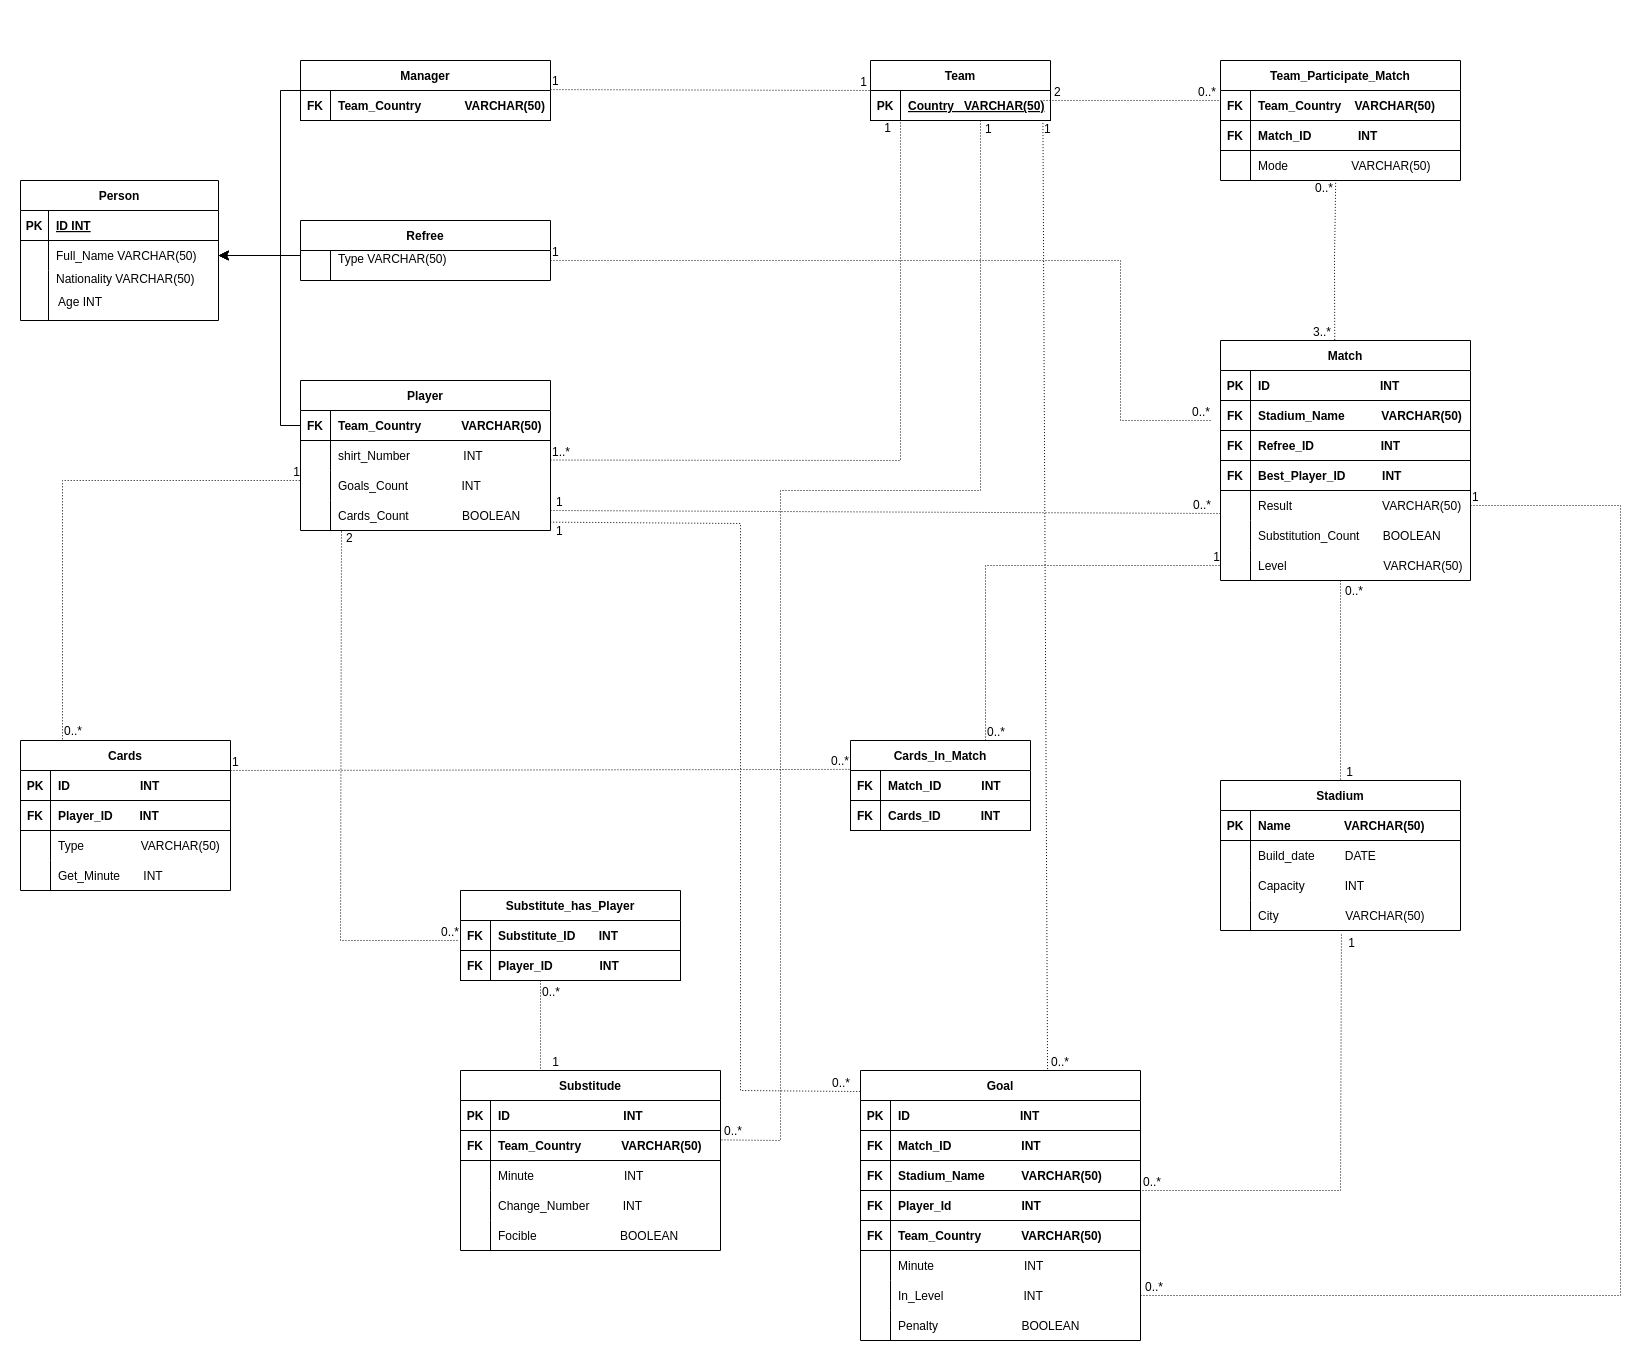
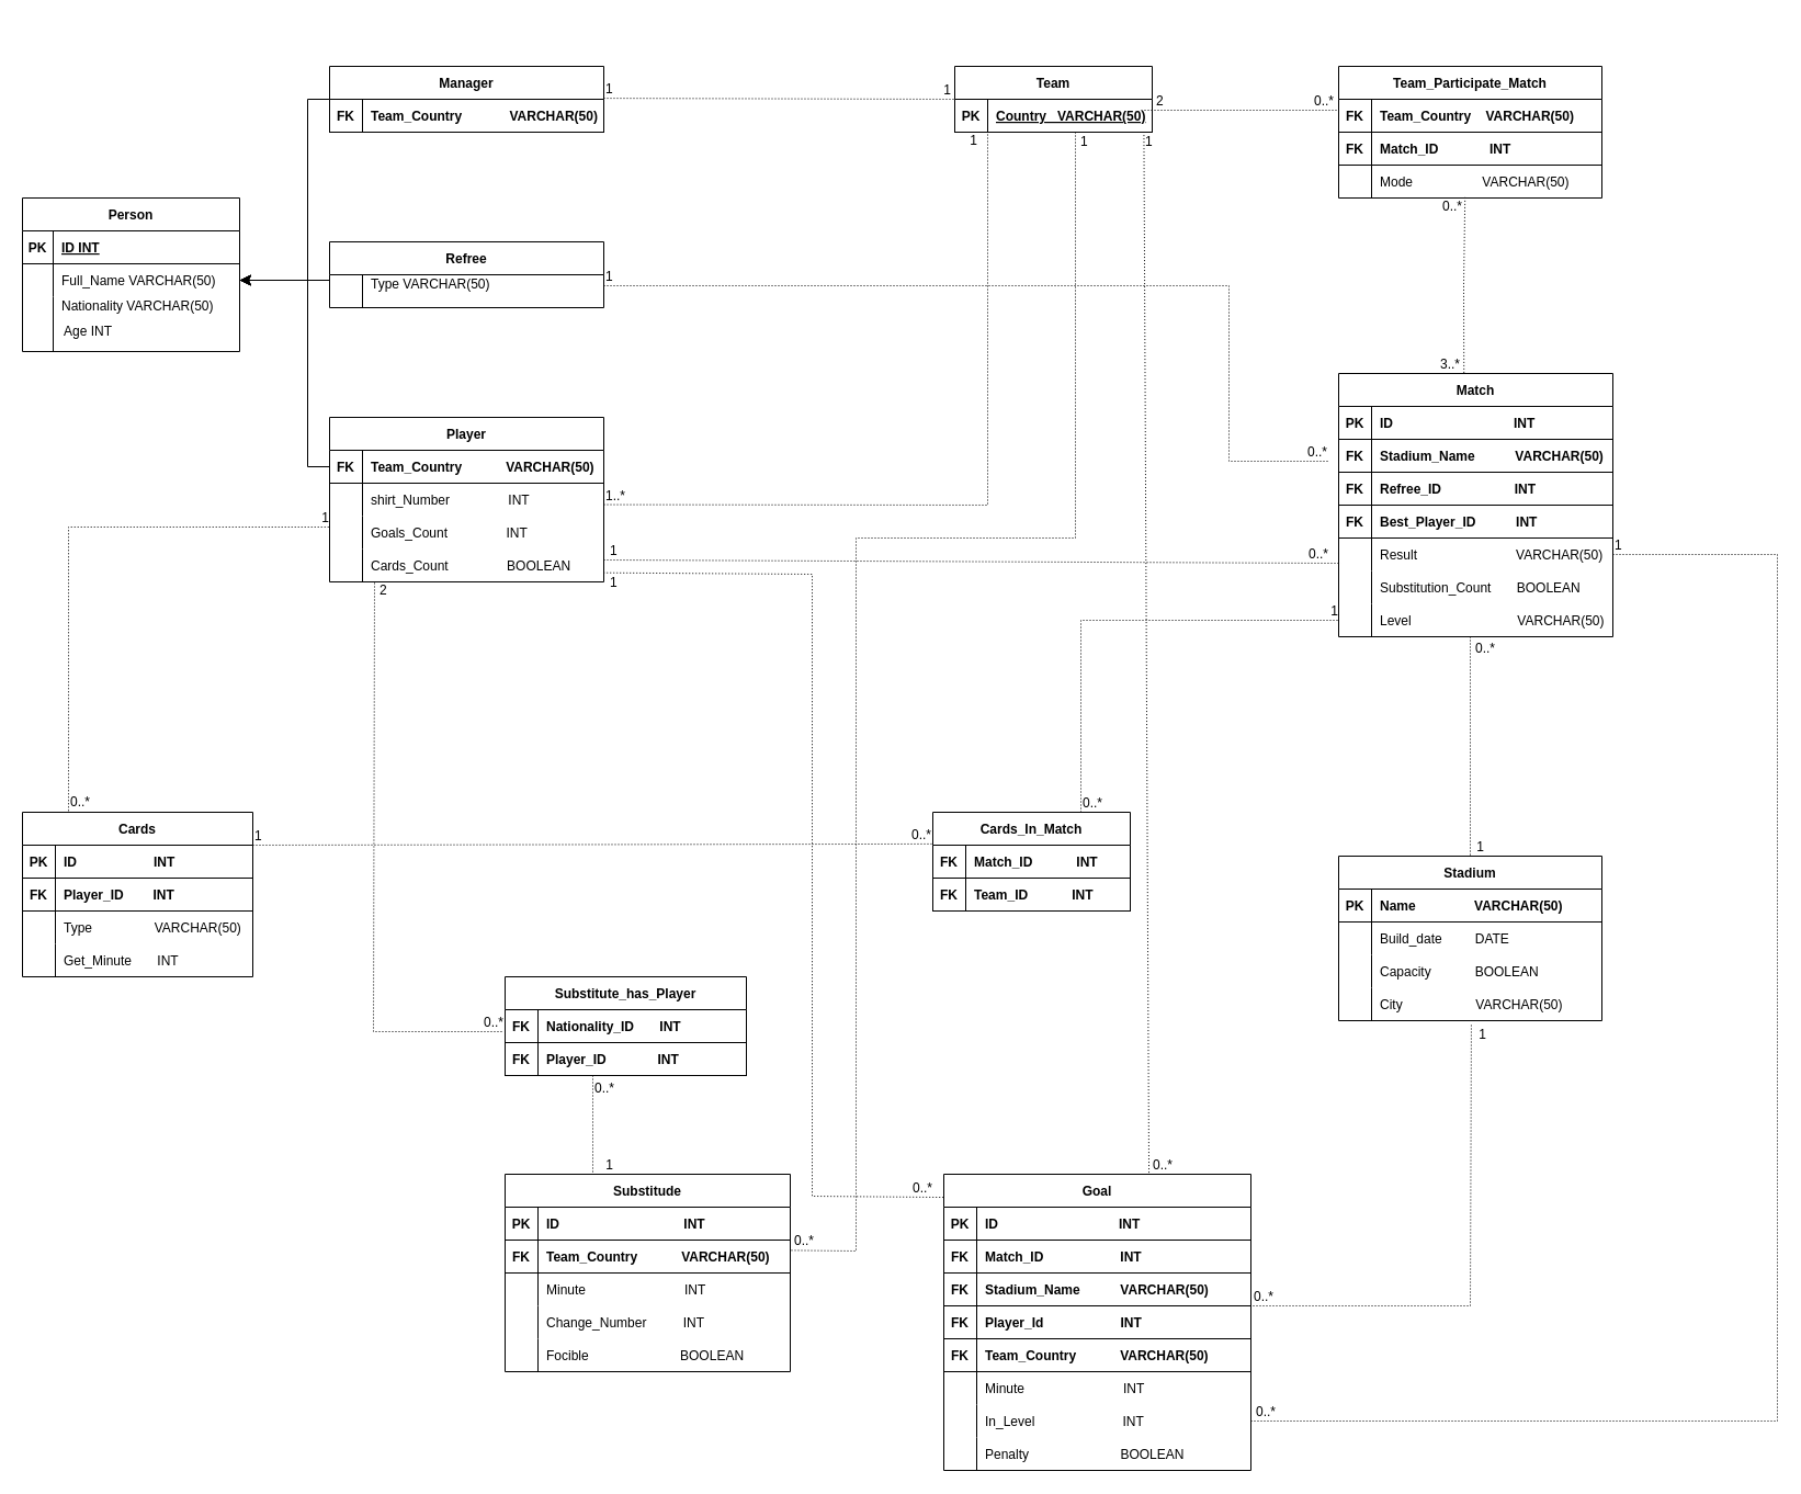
- <mxCell id="76" value="Cards_ID            INT     " style="shape=partialRectangle;connectable=0;fillColor=none;top=0;left=0;bottom=0;right=0;align=left;spacingLeft=6;fontStyle=1;overflow=hidden;" vertex="1" parent="74"><mxGeometry x="30" width="150" height="30" as="geometry"><mxRectangle width="150" height="30" as="alternateBounds" /></mxGeometry></mxCell>
+ <mxCell id="76" value="Team_ID            INT     " style="shape=partialRectangle;connectable=0;fillColor=none;top=0;left=0;bottom=0;right=0;align=left;spacingLeft=6;fontStyle=1;overflow=hidden;" vertex="1" parent="74"><mxGeometry x="30" width="150" height="30" as="geometry"><mxRectangle width="150" height="30" as="alternateBounds" /></mxGeometry></mxCell>
- <mxCell id="66" value="Capacity            INT" style="shape=partialRectangle;connectable=0;fillColor=none;top=0;left=0;bottom=0;right=0;align=left;spacingLeft=6;overflow=hidden;" vertex="1" parent="64"><mxGeometry x="30" width="210" height="30" as="geometry"><mxRectangle width="210" height="30" as="alternateBounds" /></mxGeometry></mxCell>
+ <mxCell id="66" value="Capacity            BOOLEAN" style="shape=partialRectangle;connectable=0;fillColor=none;top=0;left=0;bottom=0;right=0;align=left;spacingLeft=6;overflow=hidden;" vertex="1" parent="64"><mxGeometry x="30" width="210" height="30" as="geometry"><mxRectangle width="210" height="30" as="alternateBounds" /></mxGeometry></mxCell>
- <mxCell id="121" value="Substitute_ID       INT " style="shape=partialRectangle;connectable=0;fillColor=none;top=0;left=0;bottom=0;right=0;align=left;spacingLeft=6;fontStyle=1;overflow=hidden;" vertex="1" parent="119"><mxGeometry x="30" width="190" height="30" as="geometry"><mxRectangle width="190" height="30" as="alternateBounds" /></mxGeometry></mxCell>
+ <mxCell id="121" value="Nationality_ID       INT " style="shape=partialRectangle;connectable=0;fillColor=none;top=0;left=0;bottom=0;right=0;align=left;spacingLeft=6;fontStyle=1;overflow=hidden;" vertex="1" parent="119"><mxGeometry x="30" width="190" height="30" as="geometry"><mxRectangle width="190" height="30" as="alternateBounds" /></mxGeometry></mxCell>
